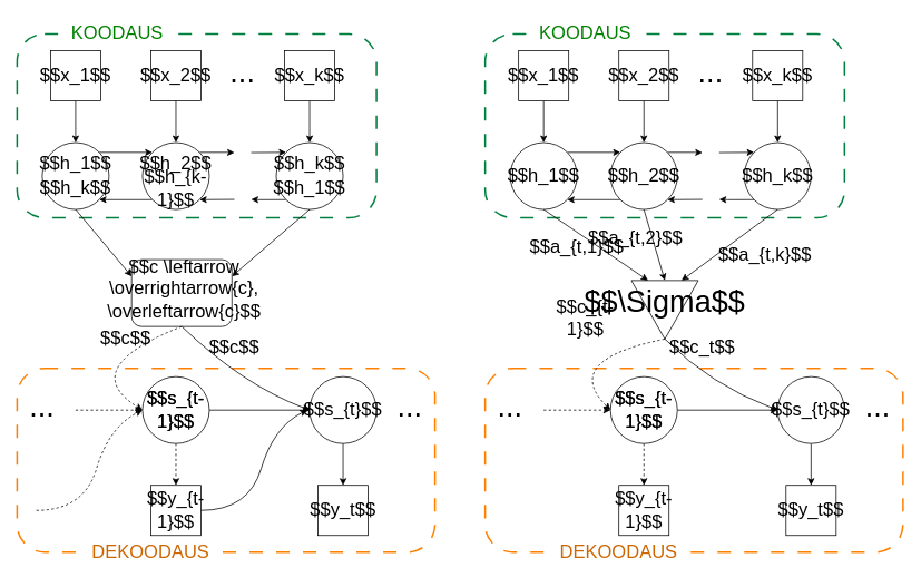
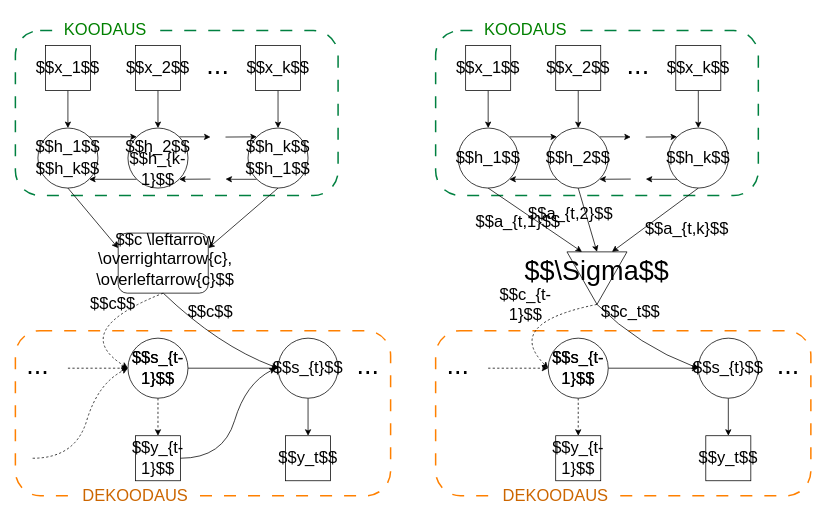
- <mxCell id="111" value="&lt;div style=&quot;font-size: 22px;&quot;&gt;$$c_{t-1}$$&lt;/div&gt;" style="text;html=1;strokeColor=none;fillColor=none;align=center;verticalAlign=middle;whiteSpace=wrap;rounded=0;fontSize=22;" vertex="1" parent="1"><mxGeometry x="670" y="365" width="60" height="30" as="geometry" /></mxCell>
+ <mxCell id="111" value="&lt;div style=&quot;font-size: 22px;&quot;&gt;$$c_{t-1}$$&lt;/div&gt;" style="text;html=1;strokeColor=none;fillColor=none;align=center;verticalAlign=middle;whiteSpace=wrap;rounded=0;fontSize=22;" vertex="1" parent="1"><mxGeometry x="670" y="390" width="60" height="30" as="geometry" /></mxCell>
